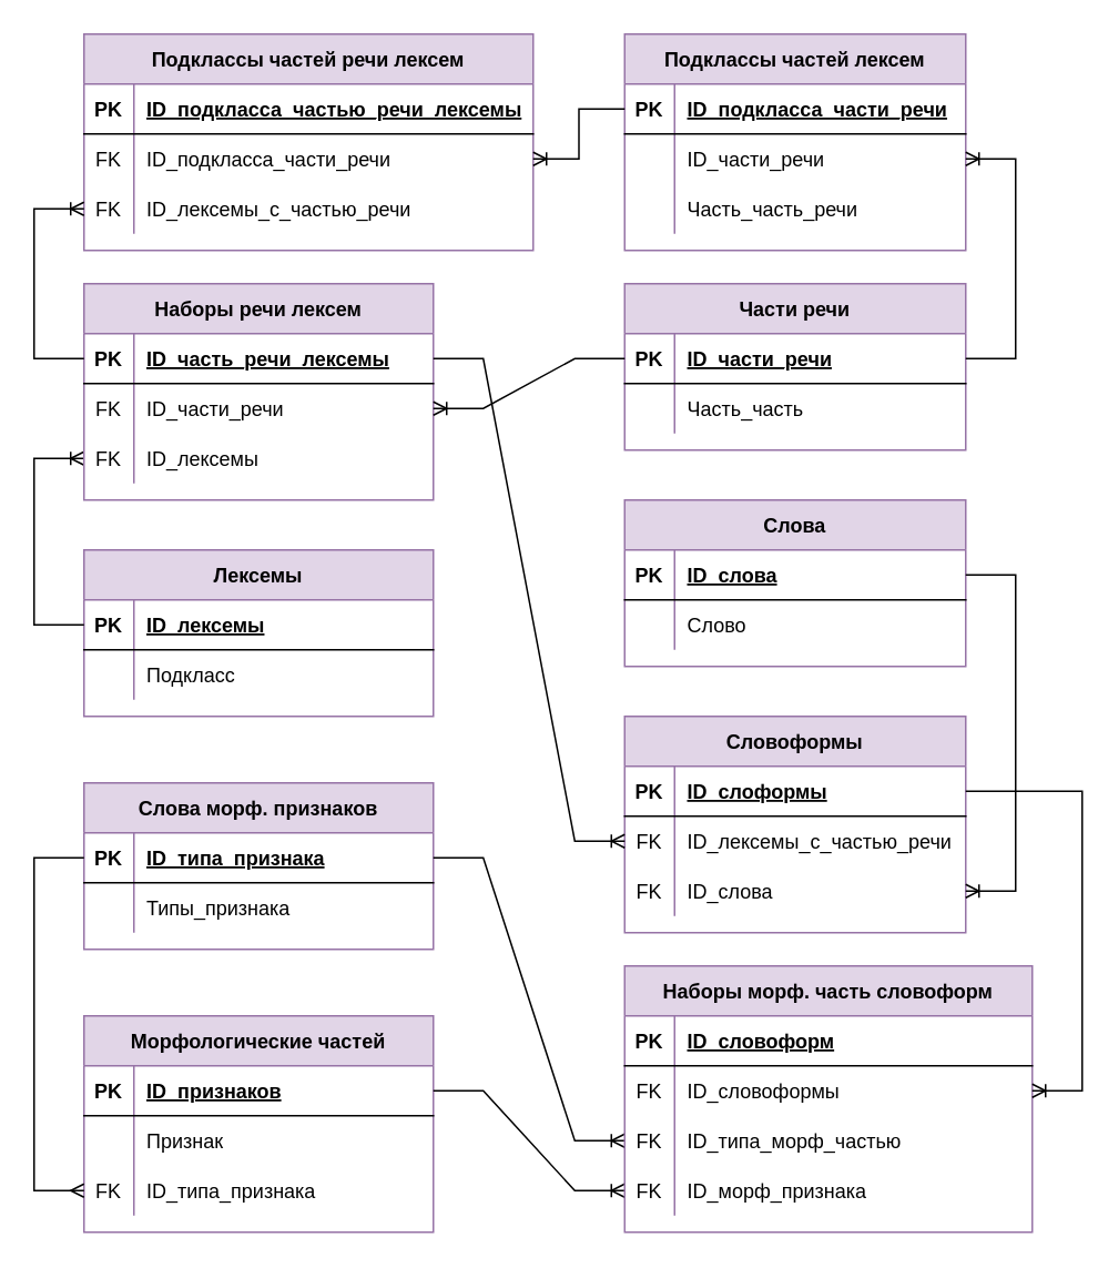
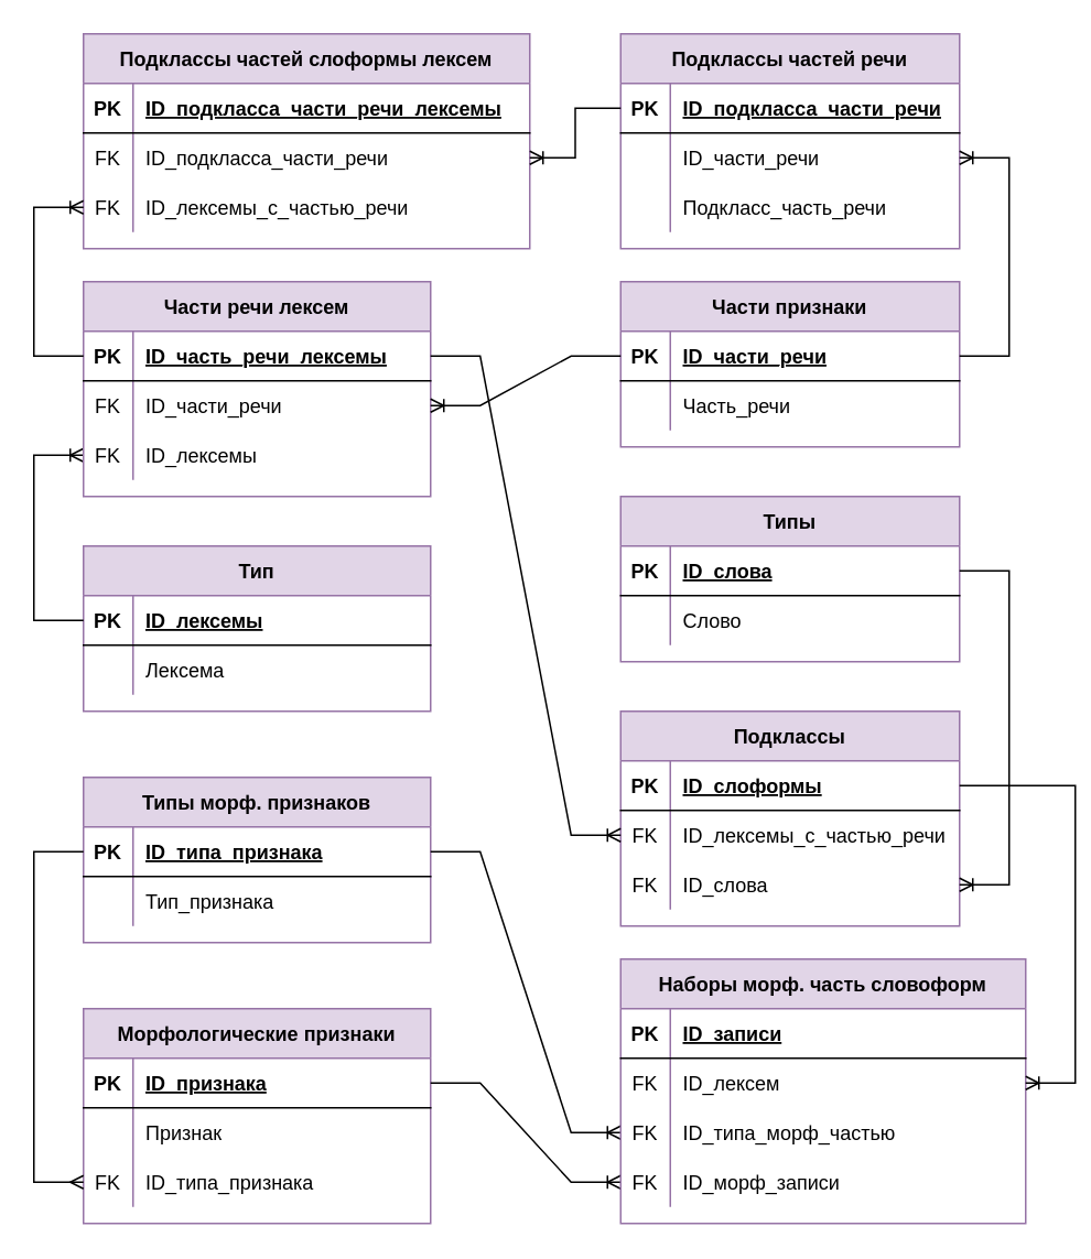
- <mxCell id="92" value="Подклассы частей речи лексем" style="shape=table;startSize=30;container=1;collapsible=1;childLayout=tableLayout;fixedRows=1;rowLines=0;fontStyle=1;align=center;resizeLast=1;fillColor=#e1d5e7;strokeColor=#9673a6;" vertex="1" parent="1"><mxGeometry x="50" y="20" width="270" height="130" as="geometry" /></mxCell>
+ <mxCell id="92" value="Подклассы частей слоформы лексем" style="shape=table;startSize=30;container=1;collapsible=1;childLayout=tableLayout;fixedRows=1;rowLines=0;fontStyle=1;align=center;resizeLast=1;fillColor=#e1d5e7;strokeColor=#9673a6;" vertex="1" parent="1"><mxGeometry x="50" y="20" width="270" height="130" as="geometry" /></mxCell>
- <mxCell id="81" value="Подклассы частей лексем" style="shape=table;startSize=30;container=1;collapsible=1;childLayout=tableLayout;fixedRows=1;rowLines=0;fontStyle=1;align=center;resizeLast=1;fillColor=#e1d5e7;strokeColor=#9673a6;" vertex="1" parent="1"><mxGeometry x="375" y="20" width="205" height="130" as="geometry" /></mxCell>
+ <mxCell id="81" value="Подклассы частей речи" style="shape=table;startSize=30;container=1;collapsible=1;childLayout=tableLayout;fixedRows=1;rowLines=0;fontStyle=1;align=center;resizeLast=1;fillColor=#e1d5e7;strokeColor=#9673a6;" vertex="1" parent="1"><mxGeometry x="375" y="20" width="205" height="130" as="geometry" /></mxCell>
- <mxCell id="95" value="ID_подкласса_частью_речи_лексемы" style="shape=partialRectangle;connectable=0;fillColor=none;top=0;left=0;bottom=0;right=0;align=left;spacingLeft=6;fontStyle=5;overflow=hidden;" vertex="1" parent="93"><mxGeometry x="30" width="240" height="30" as="geometry"><mxRectangle width="240" height="30" as="alternateBounds" /></mxGeometry></mxCell>
+ <mxCell id="95" value="ID_подкласса_части_речи_лексемы" style="shape=partialRectangle;connectable=0;fillColor=none;top=0;left=0;bottom=0;right=0;align=left;spacingLeft=6;fontStyle=5;overflow=hidden;" vertex="1" parent="93"><mxGeometry x="30" width="240" height="30" as="geometry"><mxRectangle width="240" height="30" as="alternateBounds" /></mxGeometry></mxCell>
- <mxCell id="90" value="Часть_часть_речи" style="shape=partialRectangle;connectable=0;fillColor=none;top=0;left=0;bottom=0;right=0;align=left;spacingLeft=6;overflow=hidden;" vertex="1" parent="88"><mxGeometry x="30" width="175" height="30" as="geometry"><mxRectangle width="175" height="30" as="alternateBounds" /></mxGeometry></mxCell>
+ <mxCell id="90" value="Подкласс_часть_речи" style="shape=partialRectangle;connectable=0;fillColor=none;top=0;left=0;bottom=0;right=0;align=left;spacingLeft=6;overflow=hidden;" vertex="1" parent="88"><mxGeometry x="30" width="175" height="30" as="geometry"><mxRectangle width="175" height="30" as="alternateBounds" /></mxGeometry></mxCell>
- <mxCell id="35" value="Наборы речи лексем" style="shape=table;startSize=30;container=1;collapsible=1;childLayout=tableLayout;fixedRows=1;rowLines=0;fontStyle=1;align=center;resizeLast=1;fillColor=#e1d5e7;strokeColor=#9673a6;" parent="1" vertex="1"><mxGeometry x="50" y="170" width="210" height="130" as="geometry" /></mxCell>
+ <mxCell id="35" value="Части речи лексем" style="shape=table;startSize=30;container=1;collapsible=1;childLayout=tableLayout;fixedRows=1;rowLines=0;fontStyle=1;align=center;resizeLast=1;fillColor=#e1d5e7;strokeColor=#9673a6;" parent="1" vertex="1"><mxGeometry x="50" y="170" width="210" height="130" as="geometry" /></mxCell>
- <mxCell id="28" value="Части речи" style="shape=table;startSize=30;container=1;collapsible=1;childLayout=tableLayout;fixedRows=1;rowLines=0;fontStyle=1;align=center;resizeLast=1;fillColor=#e1d5e7;strokeColor=#9673a6;" parent="1" vertex="1"><mxGeometry x="375" y="170" width="205" height="100" as="geometry" /></mxCell>
+ <mxCell id="28" value="Части признаки" style="shape=table;startSize=30;container=1;collapsible=1;childLayout=tableLayout;fixedRows=1;rowLines=0;fontStyle=1;align=center;resizeLast=1;fillColor=#e1d5e7;strokeColor=#9673a6;" parent="1" vertex="1"><mxGeometry x="375" y="170" width="205" height="100" as="geometry" /></mxCell>
- <mxCell id="34" value="Часть_часть" style="shape=partialRectangle;connectable=0;fillColor=none;top=0;left=0;bottom=0;right=0;align=left;spacingLeft=6;overflow=hidden;" parent="32" vertex="1"><mxGeometry x="30" width="175" height="30" as="geometry"><mxRectangle width="175" height="30" as="alternateBounds" /></mxGeometry></mxCell>
+ <mxCell id="34" value="Часть_речи" style="shape=partialRectangle;connectable=0;fillColor=none;top=0;left=0;bottom=0;right=0;align=left;spacingLeft=6;overflow=hidden;" parent="32" vertex="1"><mxGeometry x="30" width="175" height="30" as="geometry"><mxRectangle width="175" height="30" as="alternateBounds" /></mxGeometry></mxCell>
- <mxCell id="19" value="Слова" style="shape=table;startSize=30;container=1;collapsible=1;childLayout=tableLayout;fixedRows=1;rowLines=0;fontStyle=1;align=center;resizeLast=1;fillColor=#e1d5e7;strokeColor=#9673a6;" parent="1" vertex="1"><mxGeometry x="375" y="300" width="205" height="100" as="geometry" /></mxCell>
+ <mxCell id="19" value="Типы" style="shape=table;startSize=30;container=1;collapsible=1;childLayout=tableLayout;fixedRows=1;rowLines=0;fontStyle=1;align=center;resizeLast=1;fillColor=#e1d5e7;strokeColor=#9673a6;" parent="1" vertex="1"><mxGeometry x="375" y="300" width="205" height="100" as="geometry" /></mxCell>
- <mxCell id="2" value="Лексемы" style="shape=table;startSize=30;container=1;collapsible=1;childLayout=tableLayout;fixedRows=1;rowLines=0;fontStyle=1;align=center;resizeLast=1;fillColor=#e1d5e7;strokeColor=#9673a6;" parent="1" vertex="1"><mxGeometry x="50" y="330" width="210" height="100" as="geometry" /></mxCell>
+ <mxCell id="2" value="Тип" style="shape=table;startSize=30;container=1;collapsible=1;childLayout=tableLayout;fixedRows=1;rowLines=0;fontStyle=1;align=center;resizeLast=1;fillColor=#e1d5e7;strokeColor=#9673a6;" parent="1" vertex="1"><mxGeometry x="50" y="330" width="210" height="100" as="geometry" /></mxCell>
- <mxCell id="8" value="Подкласс" style="shape=partialRectangle;connectable=0;fillColor=none;top=0;left=0;bottom=0;right=0;align=left;spacingLeft=6;overflow=hidden;" parent="6" vertex="1"><mxGeometry x="30" width="180" height="30" as="geometry"><mxRectangle width="180" height="30" as="alternateBounds" /></mxGeometry></mxCell>
+ <mxCell id="8" value="Лексема" style="shape=partialRectangle;connectable=0;fillColor=none;top=0;left=0;bottom=0;right=0;align=left;spacingLeft=6;overflow=hidden;" parent="6" vertex="1"><mxGeometry x="30" width="180" height="30" as="geometry"><mxRectangle width="180" height="30" as="alternateBounds" /></mxGeometry></mxCell>
- <mxCell id="9" value="Словоформы" style="shape=table;startSize=30;container=1;collapsible=1;childLayout=tableLayout;fixedRows=1;rowLines=0;fontStyle=1;align=center;resizeLast=1;fillColor=#e1d5e7;strokeColor=#9673a6;" parent="1" vertex="1"><mxGeometry x="375" y="430" width="205" height="130" as="geometry" /></mxCell>
+ <mxCell id="9" value="Подклассы" style="shape=table;startSize=30;container=1;collapsible=1;childLayout=tableLayout;fixedRows=1;rowLines=0;fontStyle=1;align=center;resizeLast=1;fillColor=#e1d5e7;strokeColor=#9673a6;" parent="1" vertex="1"><mxGeometry x="375" y="430" width="205" height="130" as="geometry" /></mxCell>
- <mxCell id="57" value="Слова морф. признаков" style="shape=table;startSize=30;container=1;collapsible=1;childLayout=tableLayout;fixedRows=1;rowLines=0;fontStyle=1;align=center;resizeLast=1;fillColor=#e1d5e7;strokeColor=#9673a6;" parent="1" vertex="1"><mxGeometry x="50" y="470" width="210" height="100" as="geometry" /></mxCell>
+ <mxCell id="57" value="Типы морф. признаков" style="shape=table;startSize=30;container=1;collapsible=1;childLayout=tableLayout;fixedRows=1;rowLines=0;fontStyle=1;align=center;resizeLast=1;fillColor=#e1d5e7;strokeColor=#9673a6;" parent="1" vertex="1"><mxGeometry x="50" y="470" width="210" height="100" as="geometry" /></mxCell>
- <mxCell id="63" value="Типы_признака" style="shape=partialRectangle;connectable=0;fillColor=none;top=0;left=0;bottom=0;right=0;align=left;spacingLeft=6;overflow=hidden;" parent="61" vertex="1"><mxGeometry x="30" width="180" height="30" as="geometry"><mxRectangle width="180" height="30" as="alternateBounds" /></mxGeometry></mxCell>
+ <mxCell id="63" value="Тип_признака" style="shape=partialRectangle;connectable=0;fillColor=none;top=0;left=0;bottom=0;right=0;align=left;spacingLeft=6;overflow=hidden;" parent="61" vertex="1"><mxGeometry x="30" width="180" height="30" as="geometry"><mxRectangle width="180" height="30" as="alternateBounds" /></mxGeometry></mxCell>
- <mxCell id="47" value="Морфологические частей" style="shape=table;startSize=30;container=1;collapsible=1;childLayout=tableLayout;fixedRows=1;rowLines=0;fontStyle=1;align=center;resizeLast=1;fillColor=#e1d5e7;strokeColor=#9673a6;" parent="1" vertex="1"><mxGeometry x="50" y="610" width="210" height="130" as="geometry" /></mxCell>
+ <mxCell id="47" value="Морфологические признаки" style="shape=table;startSize=30;container=1;collapsible=1;childLayout=tableLayout;fixedRows=1;rowLines=0;fontStyle=1;align=center;resizeLast=1;fillColor=#e1d5e7;strokeColor=#9673a6;" parent="1" vertex="1"><mxGeometry x="50" y="610" width="210" height="130" as="geometry" /></mxCell>
- <mxCell id="69" value="ID_словоформ" style="shape=partialRectangle;connectable=0;fillColor=none;top=0;left=0;bottom=0;right=0;align=left;spacingLeft=6;fontStyle=5;overflow=hidden;" parent="67" vertex="1"><mxGeometry x="30" width="215" height="30" as="geometry"><mxRectangle width="215" height="30" as="alternateBounds" /></mxGeometry></mxCell>
+ <mxCell id="69" value="ID_записи" style="shape=partialRectangle;connectable=0;fillColor=none;top=0;left=0;bottom=0;right=0;align=left;spacingLeft=6;fontStyle=5;overflow=hidden;" parent="67" vertex="1"><mxGeometry x="30" width="215" height="30" as="geometry"><mxRectangle width="215" height="30" as="alternateBounds" /></mxGeometry></mxCell>
- <mxCell id="50" value="ID_признаков" style="shape=partialRectangle;connectable=0;fillColor=none;top=0;left=0;bottom=0;right=0;align=left;spacingLeft=6;fontStyle=5;overflow=hidden;" parent="48" vertex="1"><mxGeometry x="30" width="180" height="30" as="geometry"><mxRectangle width="180" height="30" as="alternateBounds" /></mxGeometry></mxCell>
+ <mxCell id="50" value="ID_признака" style="shape=partialRectangle;connectable=0;fillColor=none;top=0;left=0;bottom=0;right=0;align=left;spacingLeft=6;fontStyle=5;overflow=hidden;" parent="48" vertex="1"><mxGeometry x="30" width="180" height="30" as="geometry"><mxRectangle width="180" height="30" as="alternateBounds" /></mxGeometry></mxCell>
- <mxCell id="72" value="ID_словоформы" style="shape=partialRectangle;connectable=0;fillColor=none;top=0;left=0;bottom=0;right=0;align=left;spacingLeft=6;overflow=hidden;" parent="70" vertex="1"><mxGeometry x="30" width="215" height="30" as="geometry"><mxRectangle width="215" height="30" as="alternateBounds" /></mxGeometry></mxCell>
+ <mxCell id="72" value="ID_лексем" style="shape=partialRectangle;connectable=0;fillColor=none;top=0;left=0;bottom=0;right=0;align=left;spacingLeft=6;overflow=hidden;" parent="70" vertex="1"><mxGeometry x="30" width="215" height="30" as="geometry"><mxRectangle width="215" height="30" as="alternateBounds" /></mxGeometry></mxCell>
- <mxCell id="78" value="ID_морф_признака" style="shape=partialRectangle;connectable=0;fillColor=none;top=0;left=0;bottom=0;right=0;align=left;spacingLeft=6;overflow=hidden;" parent="76" vertex="1"><mxGeometry x="30" width="215" height="30" as="geometry"><mxRectangle width="215" height="30" as="alternateBounds" /></mxGeometry></mxCell>
+ <mxCell id="78" value="ID_морф_записи" style="shape=partialRectangle;connectable=0;fillColor=none;top=0;left=0;bottom=0;right=0;align=left;spacingLeft=6;overflow=hidden;" parent="76" vertex="1"><mxGeometry x="30" width="215" height="30" as="geometry"><mxRectangle width="215" height="30" as="alternateBounds" /></mxGeometry></mxCell>
